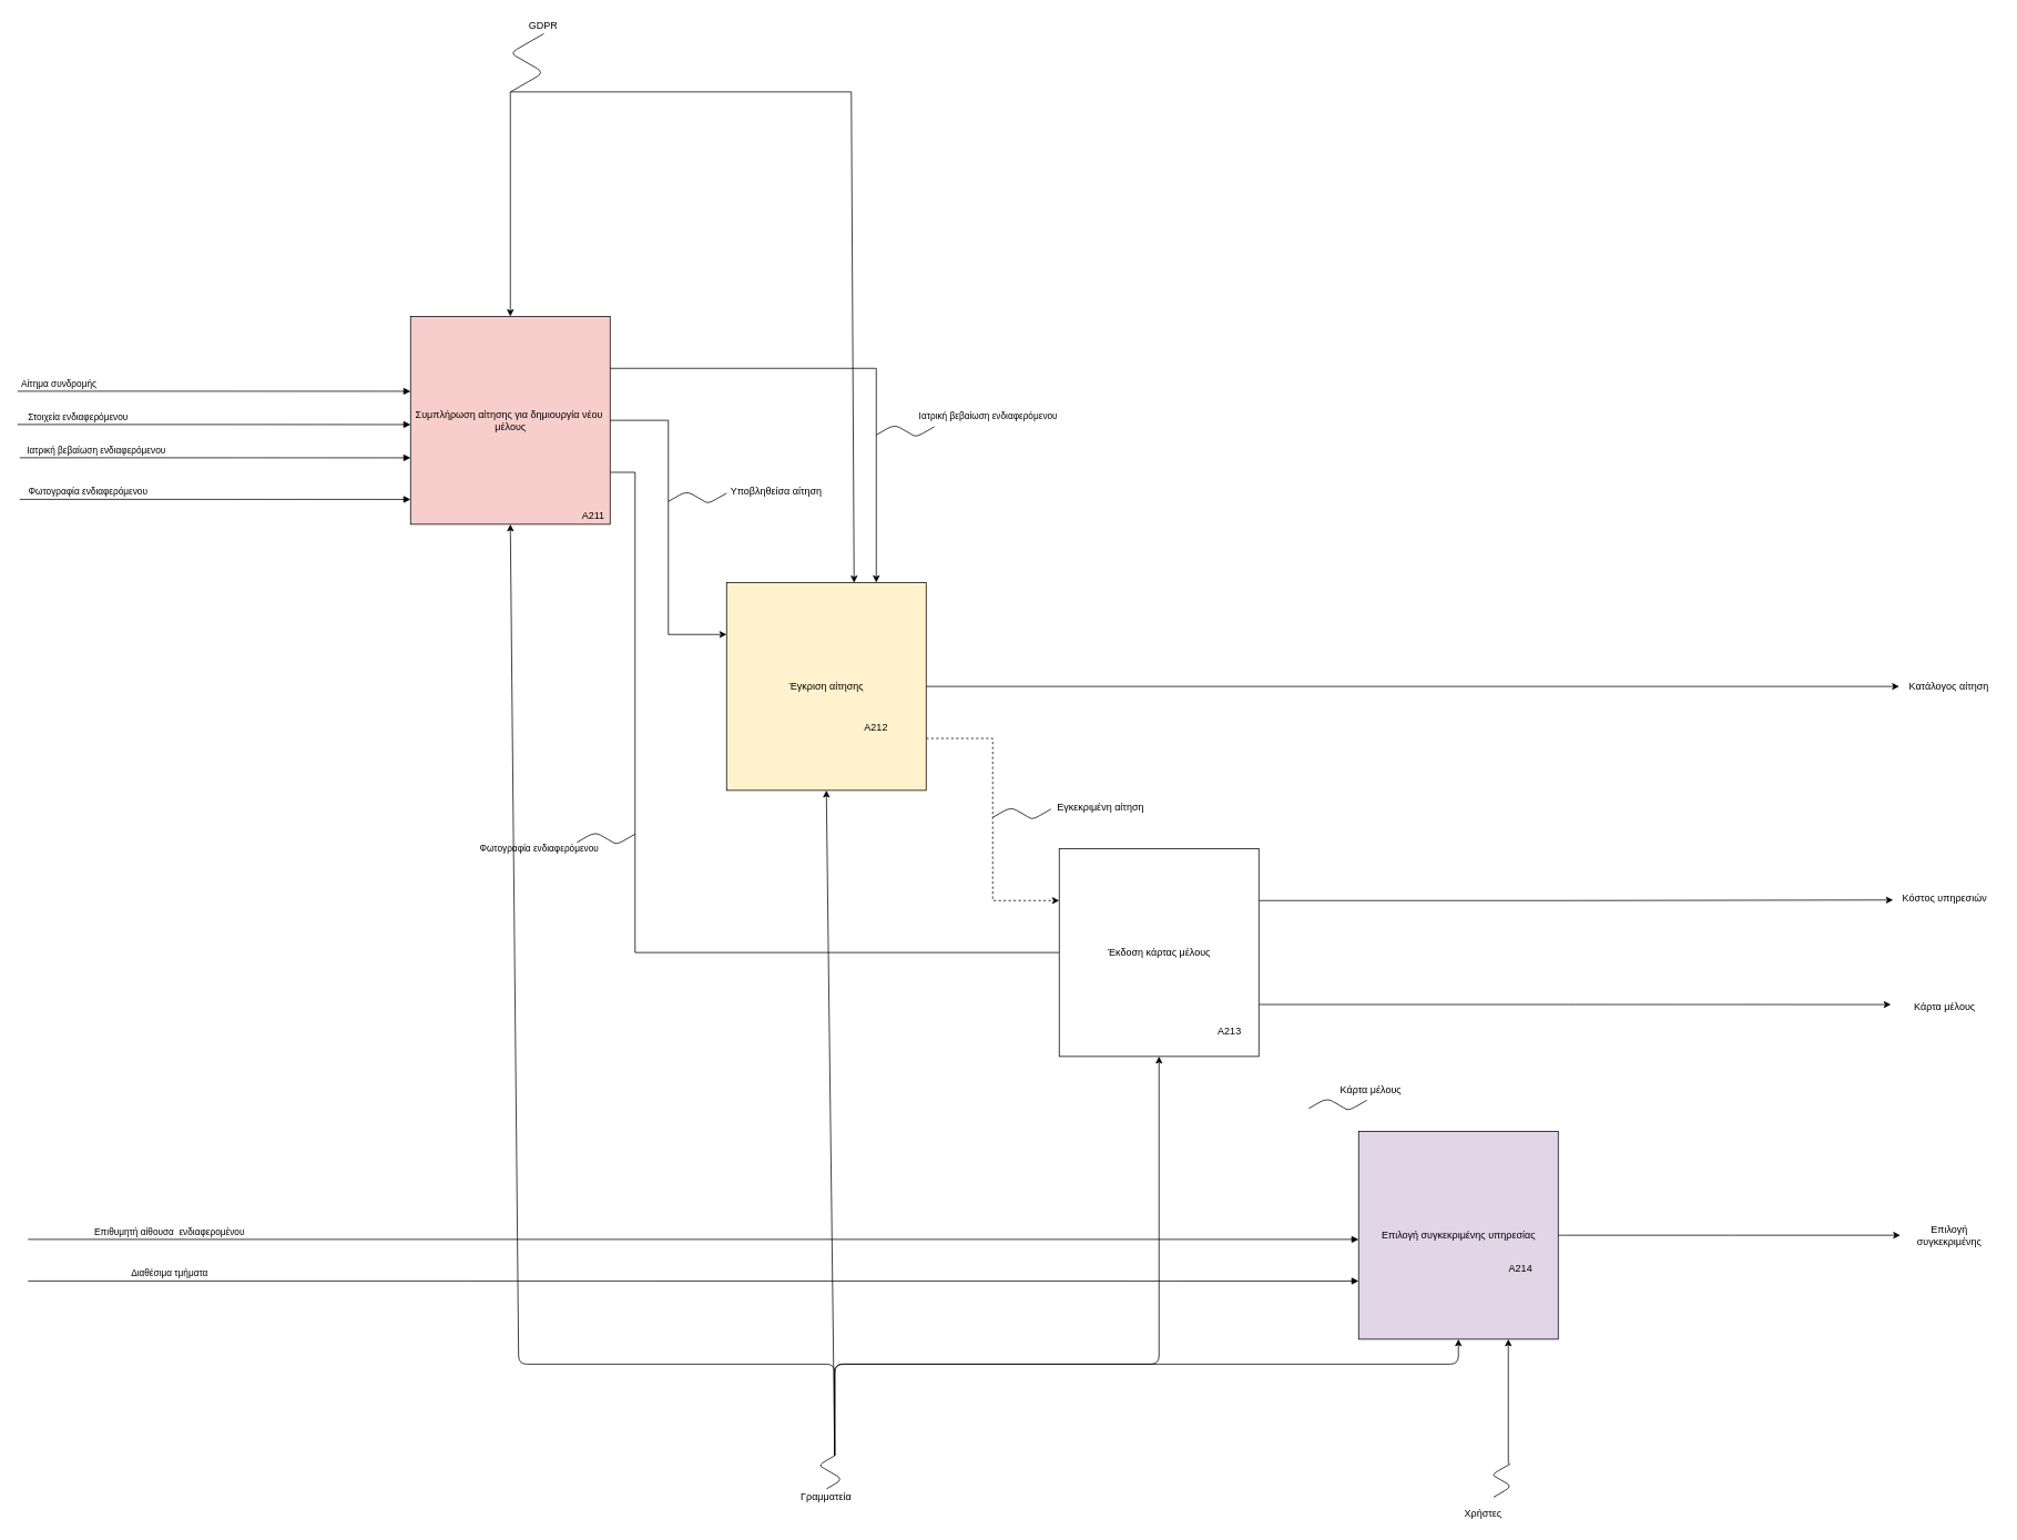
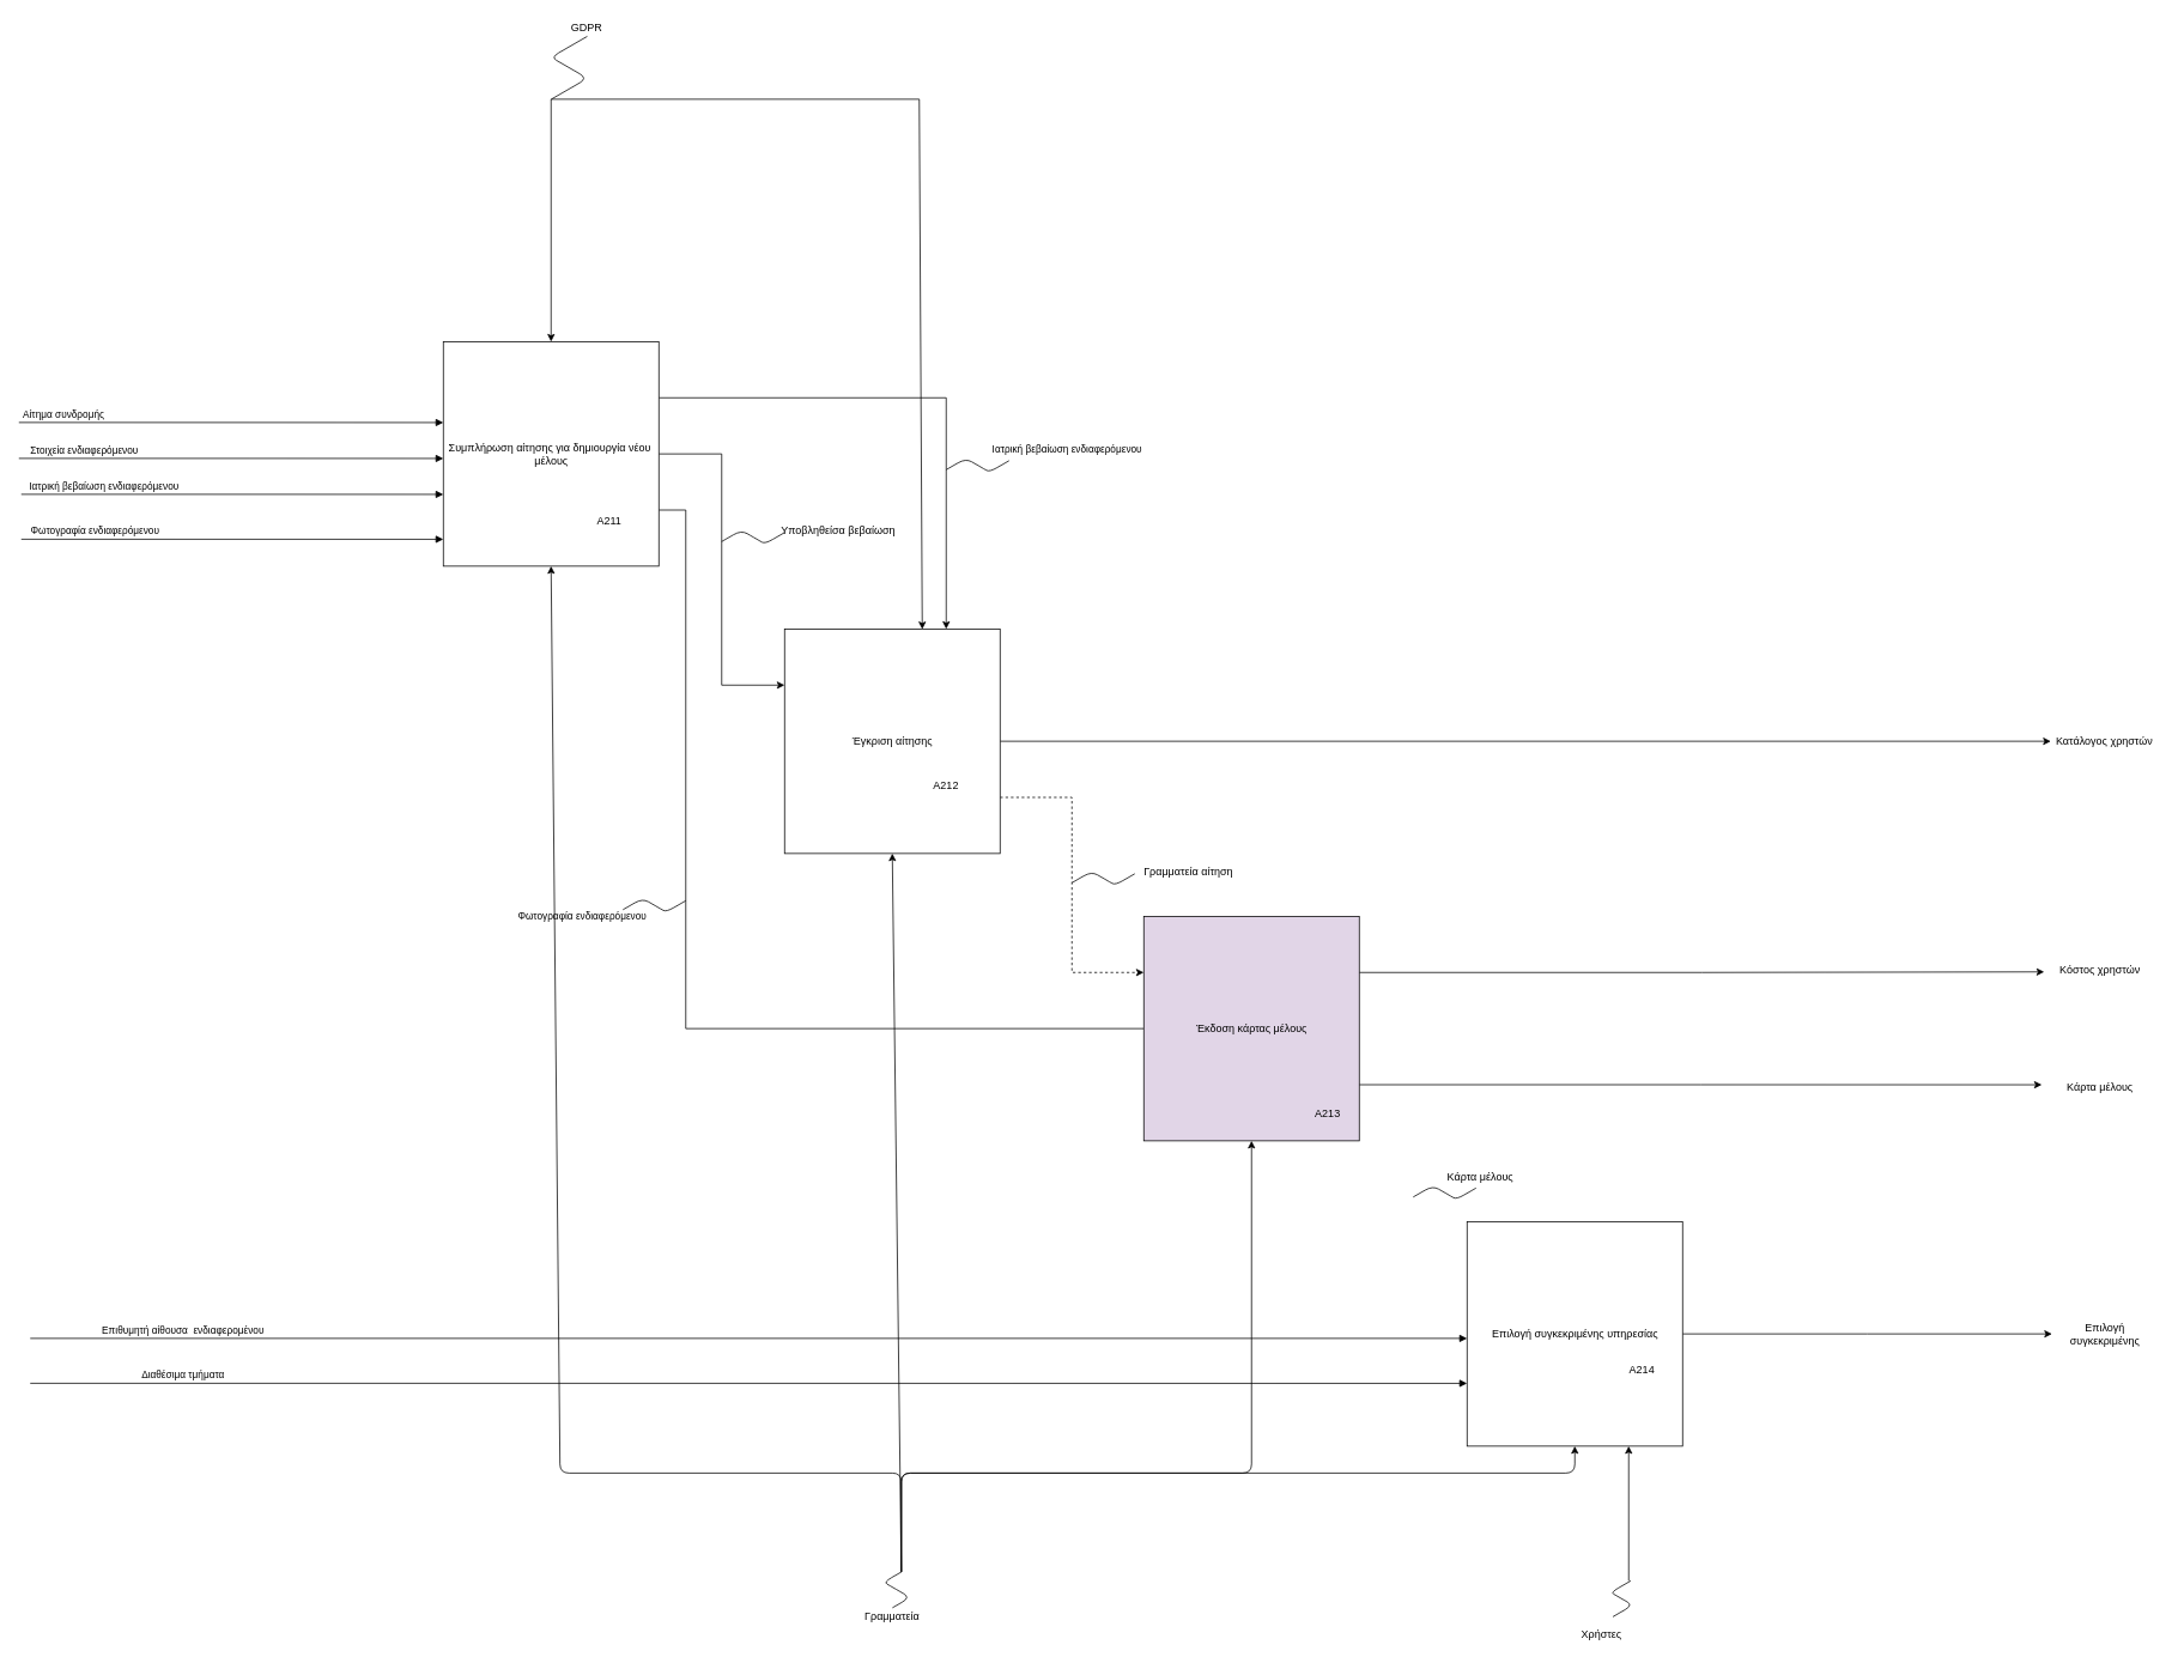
- <mxCell id="11" value="Συμπλήρωση αίτησης για δημιουργία νέου&amp;nbsp;&lt;br&gt;μέλους" style="html=1;fillColor=#f8cecc;" parent="1" vertex="1"><mxGeometry x="493" y="380" width="240" height="250" as="geometry" /></mxCell>
+ <mxCell id="11" value="Συμπλήρωση αίτησης για δημιουργία νέου&amp;nbsp;&lt;br&gt;μέλους" style="html=1;" parent="1" vertex="1"><mxGeometry x="493" y="380" width="240" height="250" as="geometry" /></mxCell>
- <mxCell id="25" value="Υποβληθείσα αίτηση" style="text;html=1;strokeColor=none;fillColor=none;align=center;verticalAlign=middle;whiteSpace=wrap;rounded=0;" parent="1" vertex="1"><mxGeometry x="853" y="580" width="160" height="20" as="geometry" /></mxCell>
+ <mxCell id="25" value="Υποβληθείσα βεβαίωση" style="text;html=1;strokeColor=none;fillColor=none;align=center;verticalAlign=middle;whiteSpace=wrap;rounded=0;" parent="1" vertex="1"><mxGeometry x="853" y="580" width="160" height="20" as="geometry" /></mxCell>
- <mxCell id="43" value="A211" style="text;html=1;strokeColor=none;fillColor=none;align=center;verticalAlign=middle;whiteSpace=wrap;rounded=0;" parent="1" vertex="1"><mxGeometry x="693" y="610" width="40" height="20" as="geometry" /></mxCell>
+ <mxCell id="43" value="A211" style="text;html=1;strokeColor=none;fillColor=none;align=center;verticalAlign=middle;whiteSpace=wrap;rounded=0;" parent="1" vertex="1"><mxGeometry x="658" y="570" width="40" height="20" as="geometry" /></mxCell>
- <mxCell id="14" value="Έγκριση αίτησης" style="html=1;fillColor=#fff2cc;" parent="1" vertex="1"><mxGeometry x="873" y="700" width="240" height="250" as="geometry" /></mxCell>
+ <mxCell id="14" value="Έγκριση αίτησης" style="html=1;" parent="1" vertex="1"><mxGeometry x="873" y="700" width="240" height="250" as="geometry" /></mxCell>
- <mxCell id="22" value="Κατάλογος αίτηση" style="text;html=1;strokeColor=none;fillColor=none;align=center;verticalAlign=middle;whiteSpace=wrap;rounded=0;" parent="1" vertex="1"><mxGeometry x="2283" y="815" width="120" height="20" as="geometry" /></mxCell>
+ <mxCell id="22" value="Κατάλογος χρηστών" style="text;html=1;strokeColor=none;fillColor=none;align=center;verticalAlign=middle;whiteSpace=wrap;rounded=0;" parent="1" vertex="1"><mxGeometry x="2283" y="815" width="120" height="20" as="geometry" /></mxCell>
- <mxCell id="27" value="Εγκεκριμένη αίτηση" style="text;html=1;strokeColor=none;fillColor=none;align=center;verticalAlign=middle;whiteSpace=wrap;rounded=0;" parent="1" vertex="1"><mxGeometry x="1253" y="960" width="140" height="20" as="geometry" /></mxCell>
+ <mxCell id="27" value="Γραμματεία αίτηση" style="text;html=1;strokeColor=none;fillColor=none;align=center;verticalAlign=middle;whiteSpace=wrap;rounded=0;" parent="1" vertex="1"><mxGeometry x="1253" y="960" width="140" height="20" as="geometry" /></mxCell>
- <mxCell id="20" value="Κόστος υπηρεσιών" style="text;html=1;strokeColor=none;fillColor=none;align=center;verticalAlign=middle;whiteSpace=wrap;rounded=0;" parent="1" vertex="1"><mxGeometry x="2273" y="1070" width="130" height="20" as="geometry" /></mxCell>
+ <mxCell id="20" value="Κόστος χρηστών" style="text;html=1;strokeColor=none;fillColor=none;align=center;verticalAlign=middle;whiteSpace=wrap;rounded=0;" parent="1" vertex="1"><mxGeometry x="2273" y="1070" width="130" height="20" as="geometry" /></mxCell>
- <mxCell id="17" value="Έκδοση κάρτας μέλους" style="html=1;" parent="1" vertex="1"><mxGeometry x="1273" y="1020" width="240" height="250" as="geometry" /></mxCell>
+ <mxCell id="17" value="Έκδοση κάρτας μέλους" style="html=1;fillColor=#e1d5e7;" parent="1" vertex="1"><mxGeometry x="1273" y="1020" width="240" height="250" as="geometry" /></mxCell>
- <mxCell id="19" value="Επιλογή συγκεκριμένης υπηρεσίας" style="html=1;fillColor=#e1d5e7;" parent="1" vertex="1"><mxGeometry x="1633" y="1360" width="240" height="250" as="geometry" /></mxCell>
+ <mxCell id="19" value="Επιλογή συγκεκριμένης υπηρεσίας" style="html=1;" parent="1" vertex="1"><mxGeometry x="1633" y="1360" width="240" height="250" as="geometry" /></mxCell>
